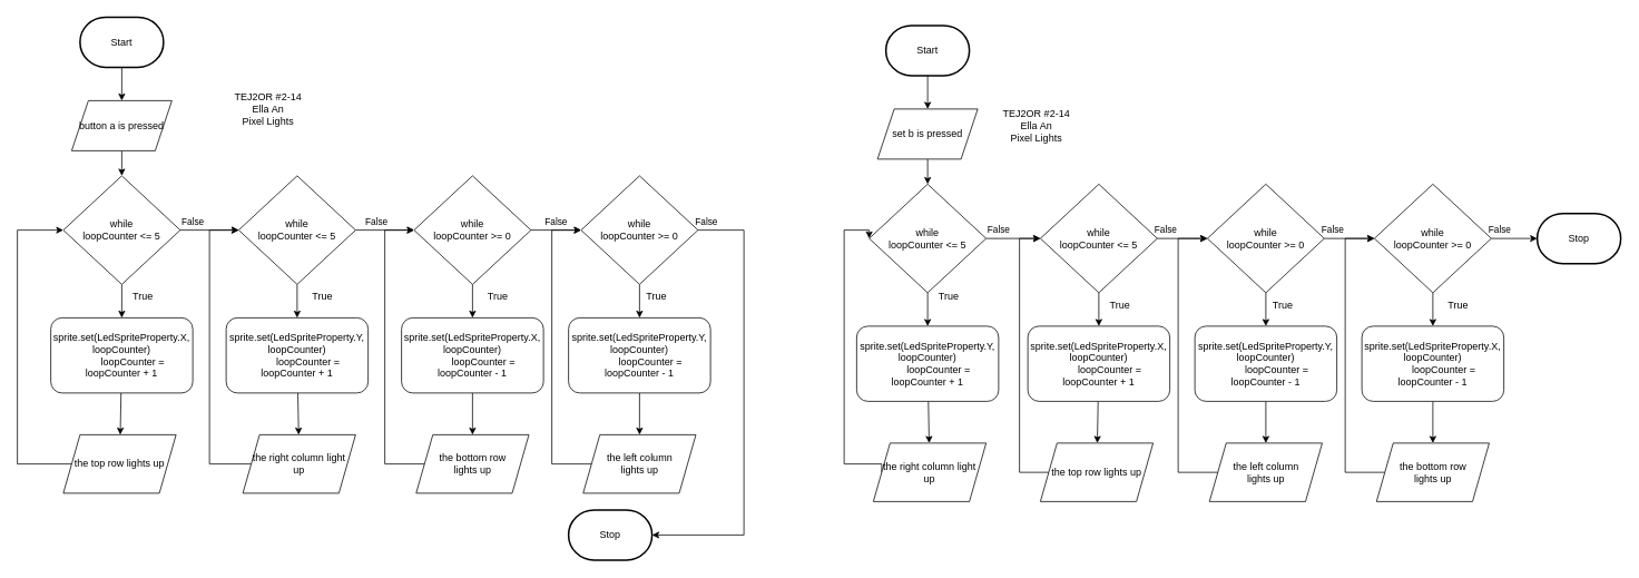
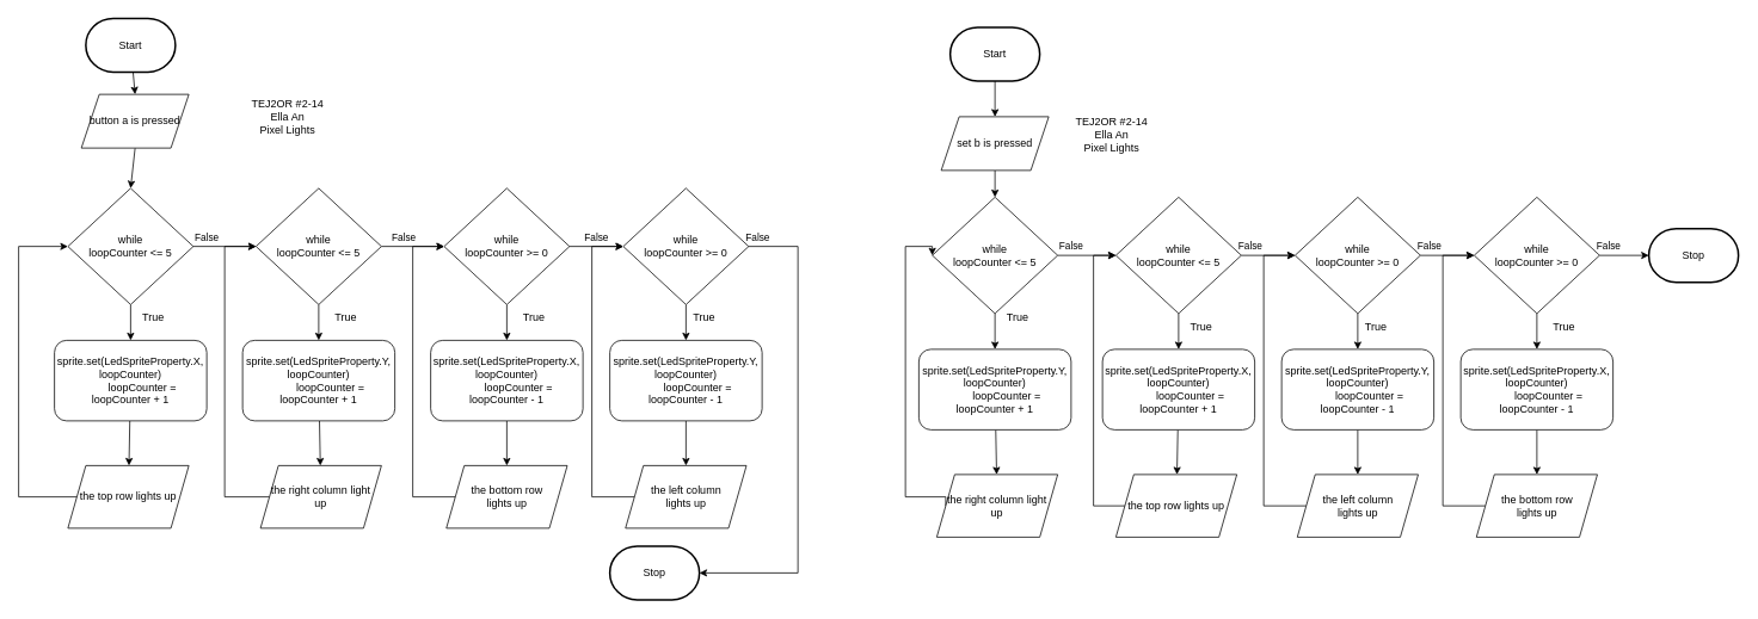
- <mxCell id="5" value="button a is pressed" style="shape=parallelogram;perimeter=parallelogramPerimeter;whiteSpace=wrap;html=1;fixedSize=1;" vertex="1" parent="1"><mxGeometry x="85" y="120" width="120" height="60" as="geometry" /></mxCell>
+ <mxCell id="5" value="button a is pressed" style="shape=parallelogram;perimeter=parallelogramPerimeter;whiteSpace=wrap;html=1;fixedSize=1;" vertex="1" parent="1"><mxGeometry x="90" y="105" width="120" height="60" as="geometry" /></mxCell>
